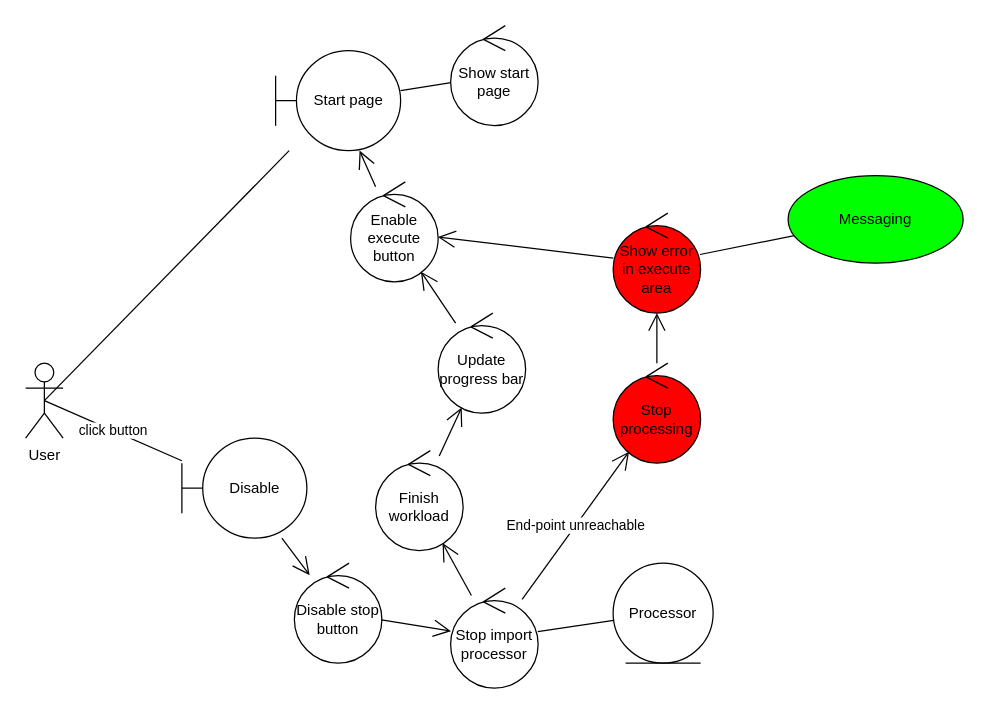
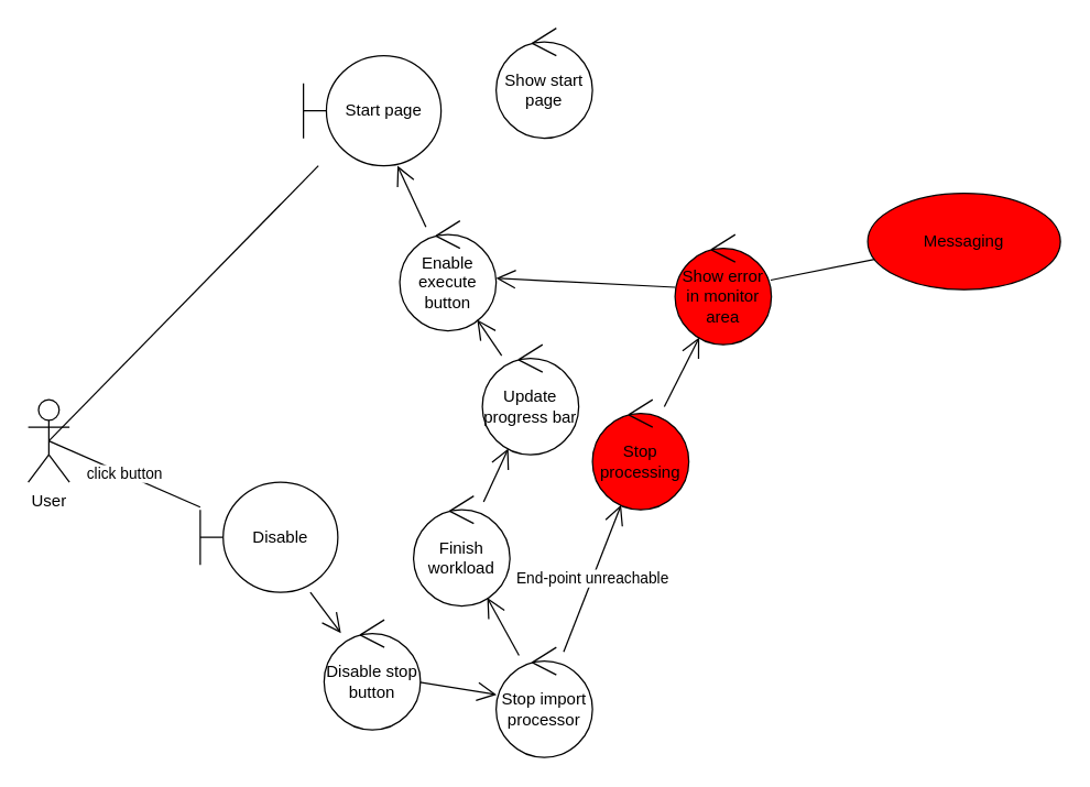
- <mxCell id="6" value="" style="endArrow=none;html=1;" edge="1" parent="1" source="5" target="3"><mxGeometry relative="1" as="geometry"><mxPoint x="195" y="269.1" as="sourcePoint" /><mxPoint x="299" y="240.14" as="targetPoint" /></mxGeometry></mxCell>
- <mxCell id="28" value="Messaging" style="ellipse;whiteSpace=wrap;html=1;fillColor=#00FF00;" vertex="1" parent="1"><mxGeometry x="630" y="140" width="140" height="70" as="geometry" /></mxCell>
+ <mxCell id="28" value="Messaging" style="ellipse;whiteSpace=wrap;html=1;fillColor=#ff0000;" vertex="1" parent="1"><mxGeometry x="630" y="140" width="140" height="70" as="geometry" /></mxCell>
- <mxCell id="16" value="Enable execute button" style="ellipse;shape=umlControl;whiteSpace=wrap;html=1;" vertex="1" parent="1"><mxGeometry x="280" y="145" width="70" height="80" as="geometry" /></mxCell>
+ <mxCell id="16" value="Enable execute button" style="ellipse;shape=umlControl;whiteSpace=wrap;html=1;" vertex="1" parent="1"><mxGeometry x="290" y="160" width="70" height="80" as="geometry" /></mxCell>
- <mxCell id="24" value="Show error in execute area" style="ellipse;shape=umlControl;whiteSpace=wrap;html=1;labelBackgroundColor=none;fillColor=#FF0000;" vertex="1" parent="1"><mxGeometry x="490" y="170" width="70" height="80" as="geometry" /></mxCell>
+ <mxCell id="24" value="Show error in monitor area" style="ellipse;shape=umlControl;whiteSpace=wrap;html=1;labelBackgroundColor=none;fillColor=#FF0000;" vertex="1" parent="1"><mxGeometry x="490" y="170" width="70" height="80" as="geometry" /></mxCell>
- <mxCell id="22" value="Stop processing" style="ellipse;shape=umlControl;whiteSpace=wrap;html=1;labelBackgroundColor=none;fillColor=#FF0000;" vertex="1" parent="1"><mxGeometry x="490" y="290" width="70" height="80" as="geometry" /></mxCell>
+ <mxCell id="22" value="Stop processing" style="ellipse;shape=umlControl;whiteSpace=wrap;html=1;labelBackgroundColor=none;fillColor=#FF0000;" vertex="1" parent="1"><mxGeometry x="430" y="290" width="70" height="80" as="geometry" /></mxCell>
- <mxCell id="10" value="&lt;div&gt;Processor&lt;/div&gt;" style="ellipse;shape=umlEntity;whiteSpace=wrap;html=1;labelBackgroundColor=none;fillColor=#FFFFFF;" vertex="1" parent="1"><mxGeometry x="490" y="450" width="80" height="80" as="geometry" /></mxCell>
- <mxCell id="12" value="" style="endArrow=none;html=1;" edge="1" parent="1" source="9" target="10"><mxGeometry relative="1" as="geometry"><mxPoint x="314" y="494.184" as="sourcePoint" /><mxPoint x="371.031" y="510.363" as="targetPoint" /></mxGeometry></mxCell>
